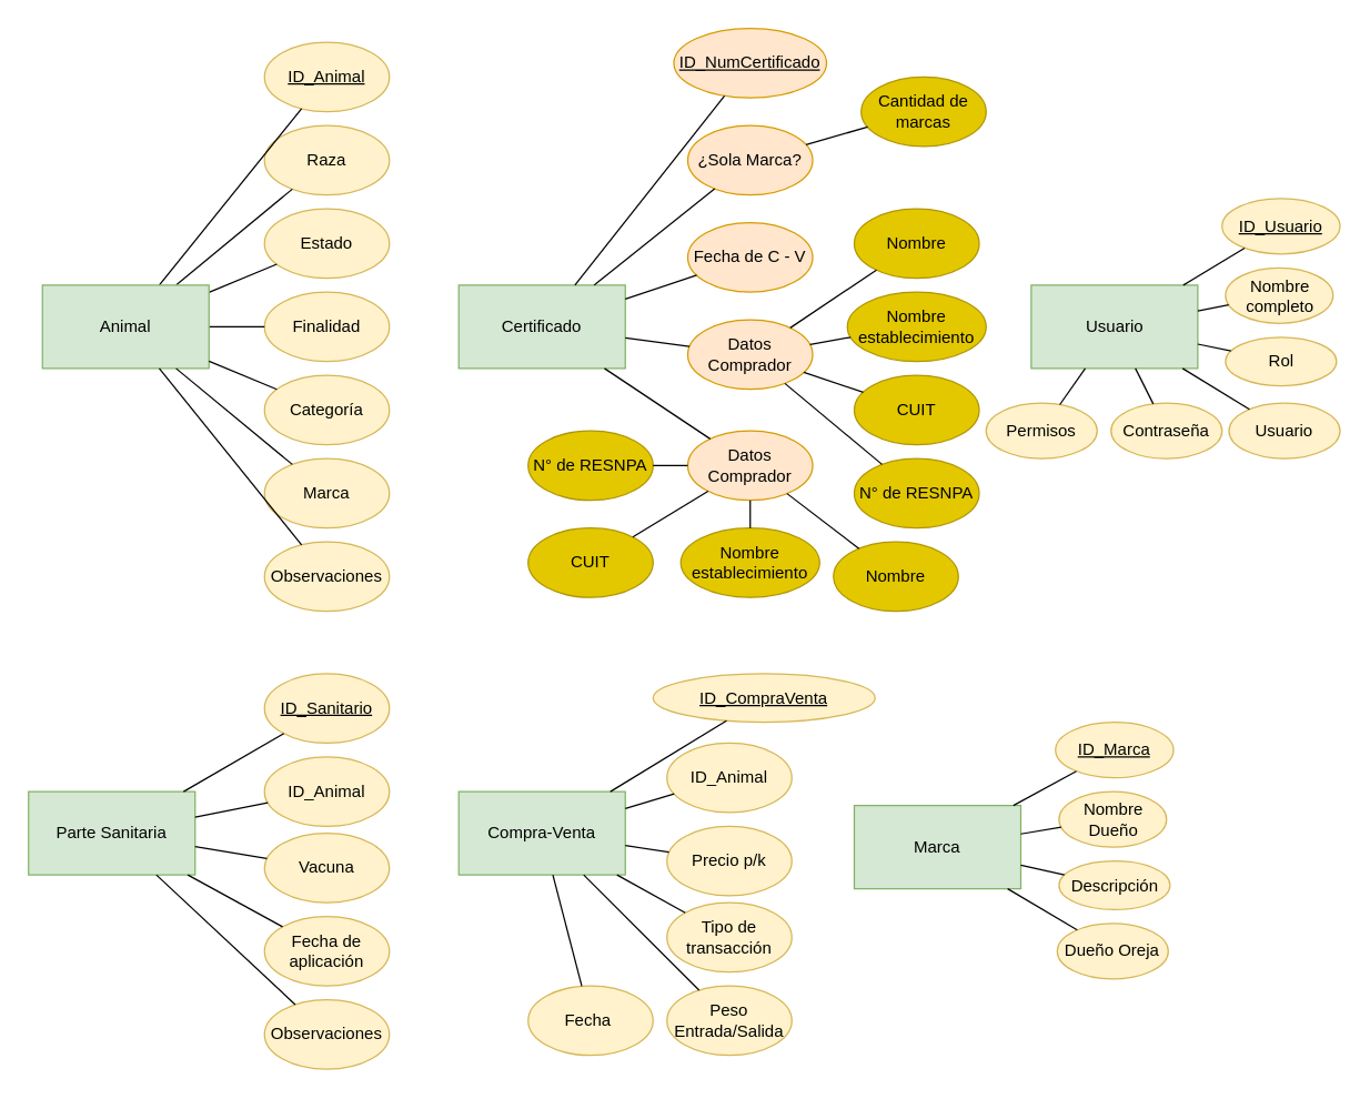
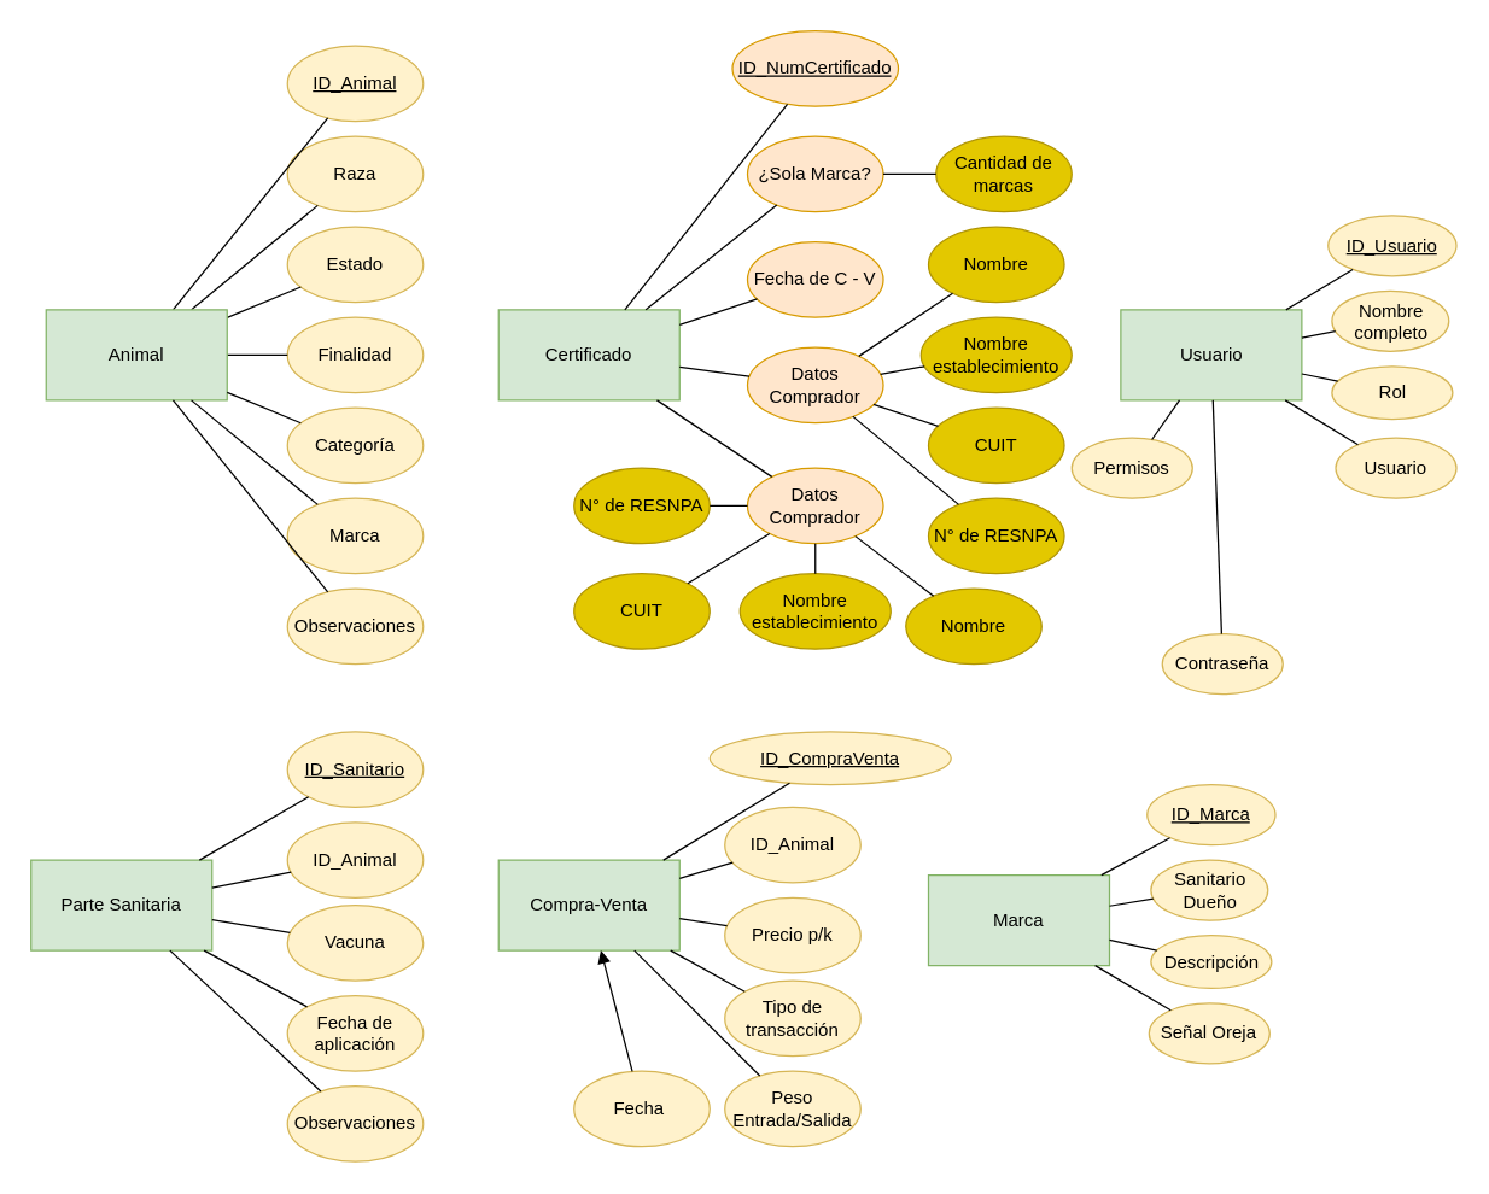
- <mxCell id="24" value="Cantidad de marcas" style="ellipse;whiteSpace=wrap;html=1;fontStyle=0;fillColor=#e3c800;fontColor=#000000;strokeColor=#B09500;" vertex="1" parent="1"><mxGeometry x="620" y="55" width="90" height="50" as="geometry" /></mxCell>
+ <mxCell id="24" value="Cantidad de marcas" style="ellipse;whiteSpace=wrap;html=1;fontStyle=0;fillColor=#e3c800;fontColor=#000000;strokeColor=#B09500;" vertex="1" parent="1"><mxGeometry x="620" y="90" width="90" height="50" as="geometry" /></mxCell>
- <mxCell id="84" value="Contraseña" style="ellipse;whiteSpace=wrap;html=1;fontStyle=0;fillColor=#fff2cc;strokeColor=#d6b656;" vertex="1" parent="1"><mxGeometry x="800" y="290" width="80" height="40" as="geometry" /></mxCell>
+ <mxCell id="84" value="Contraseña" style="ellipse;whiteSpace=wrap;html=1;fontStyle=0;fillColor=#fff2cc;strokeColor=#d6b656;" vertex="1" parent="1"><mxGeometry x="770" y="420" width="80" height="40" as="geometry" /></mxCell>
- <mxCell id="73" value="Nombre Dueño" style="ellipse;whiteSpace=wrap;html=1;fontStyle=0;fillColor=#fff2cc;strokeColor=#d6b656;" vertex="1" parent="1"><mxGeometry x="762.5" y="570" width="77.5" height="40" as="geometry" /></mxCell>
+ <mxCell id="73" value="Sanitario Dueño" style="ellipse;whiteSpace=wrap;html=1;fontStyle=0;fillColor=#fff2cc;strokeColor=#d6b656;" vertex="1" parent="1"><mxGeometry x="762.5" y="570" width="77.5" height="40" as="geometry" /></mxCell>
- <mxCell id="71" value="" style="endArrow=none;html=1;rounded=0;" edge="1" parent="1" source="62" target="5"><mxGeometry width="50" height="50" relative="1" as="geometry"><mxPoint x="547" y="577" as="sourcePoint" /><mxPoint x="484" y="620" as="targetPoint" /></mxGeometry></mxCell>
+ <mxCell id="71" value="" style="endArrow=block;html=1;rounded=0;" edge="1" parent="1" source="62" target="5"><mxGeometry width="50" height="50" relative="1" as="geometry"><mxPoint x="547" y="577" as="sourcePoint" /><mxPoint x="484" y="620" as="targetPoint" /></mxGeometry></mxCell>
- <mxCell id="75" value="Dueño Oreja" style="ellipse;whiteSpace=wrap;html=1;fontStyle=0;fillColor=#fff2cc;strokeColor=#d6b656;" vertex="1" parent="1"><mxGeometry x="761.25" y="665" width="80" height="40" as="geometry" /></mxCell>
+ <mxCell id="75" value="Señal Oreja" style="ellipse;whiteSpace=wrap;html=1;fontStyle=0;fillColor=#fff2cc;strokeColor=#d6b656;" vertex="1" parent="1"><mxGeometry x="761.25" y="665" width="80" height="40" as="geometry" /></mxCell>
